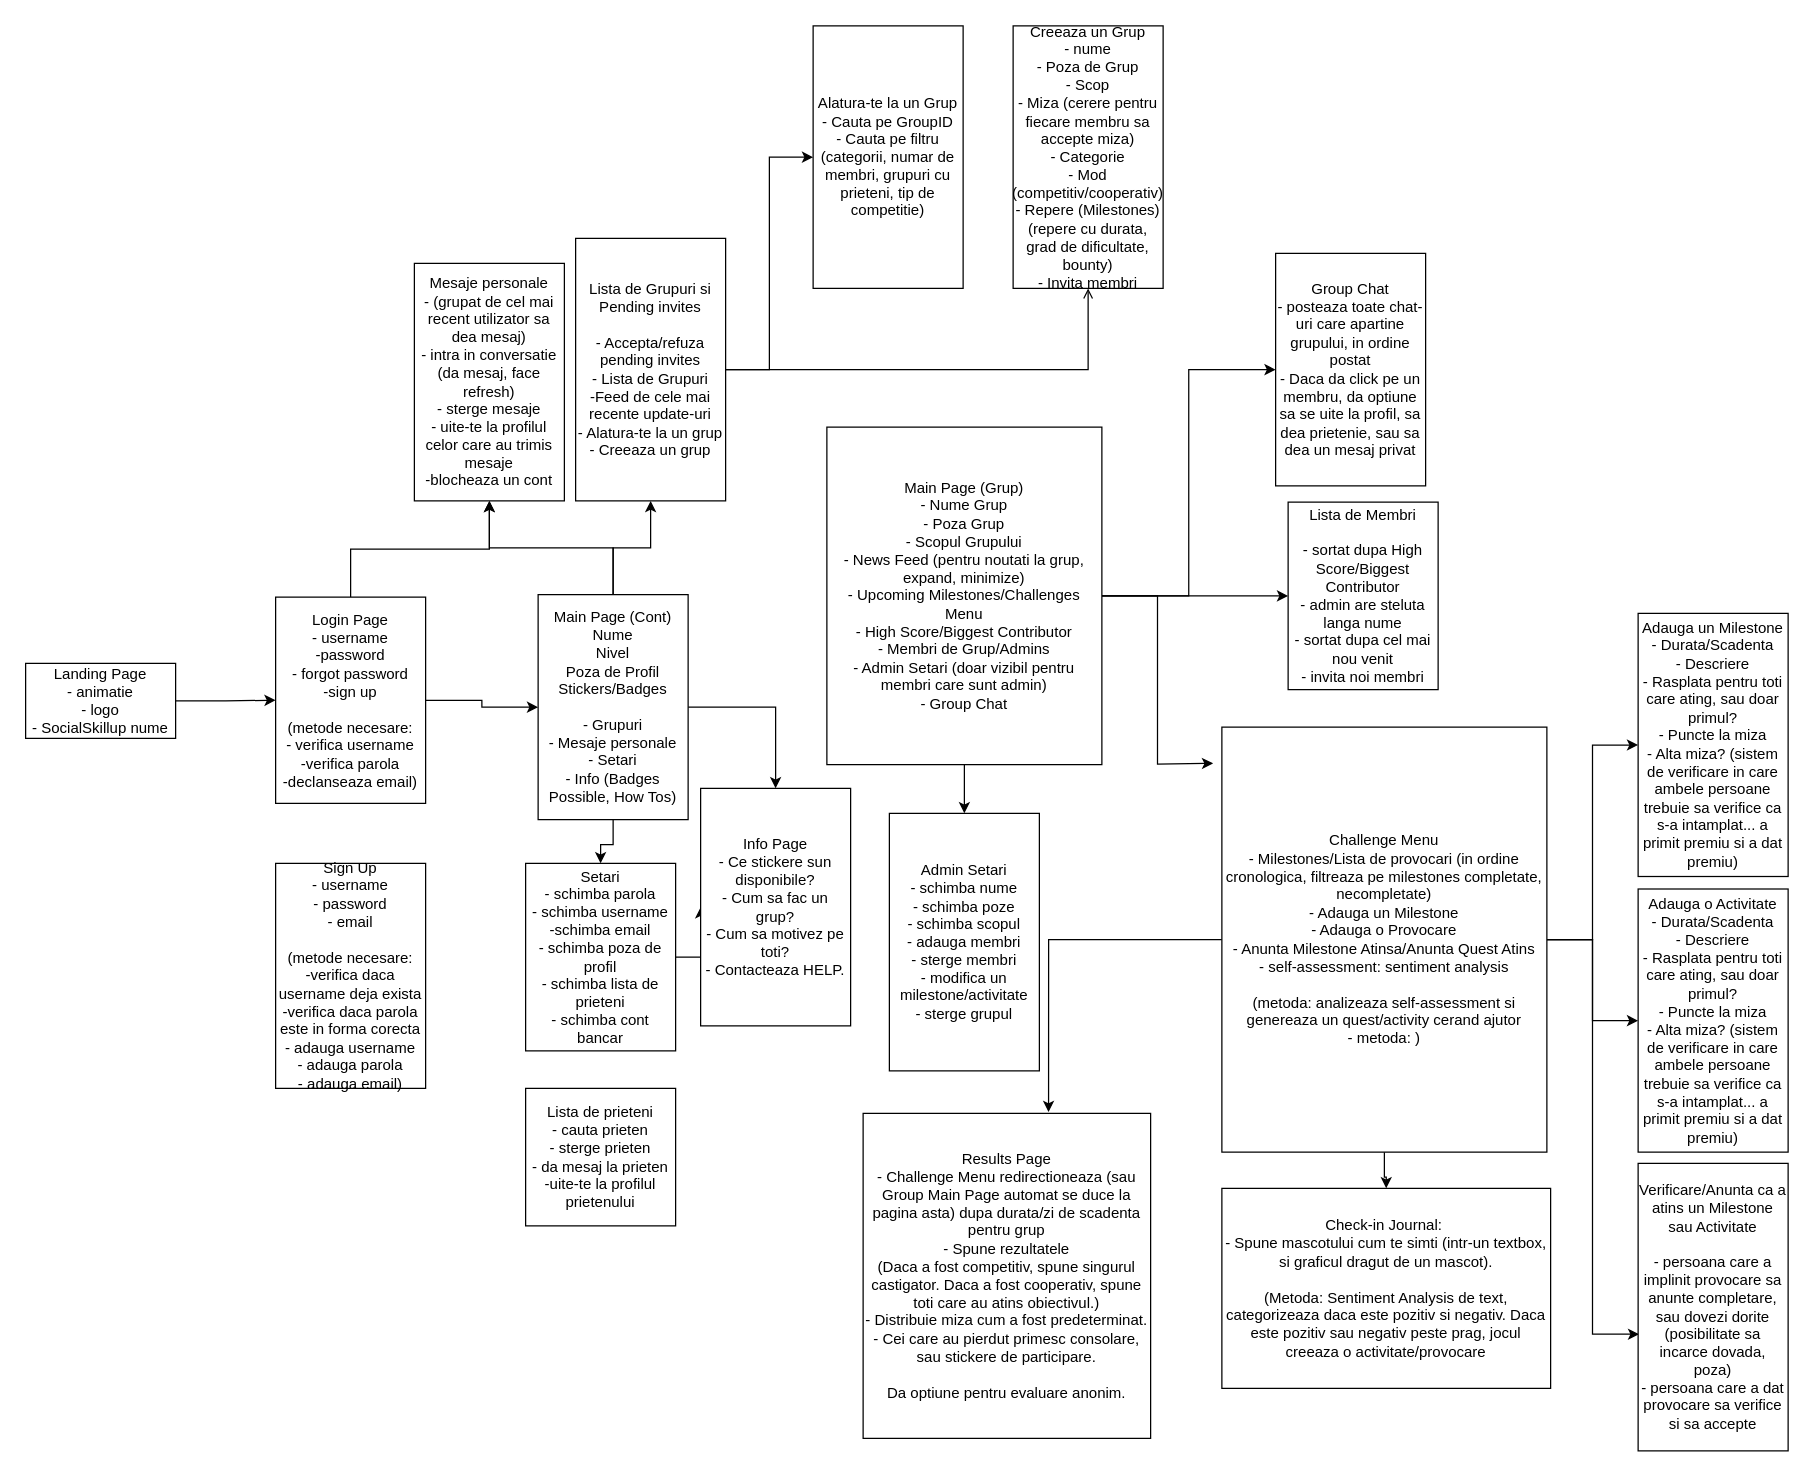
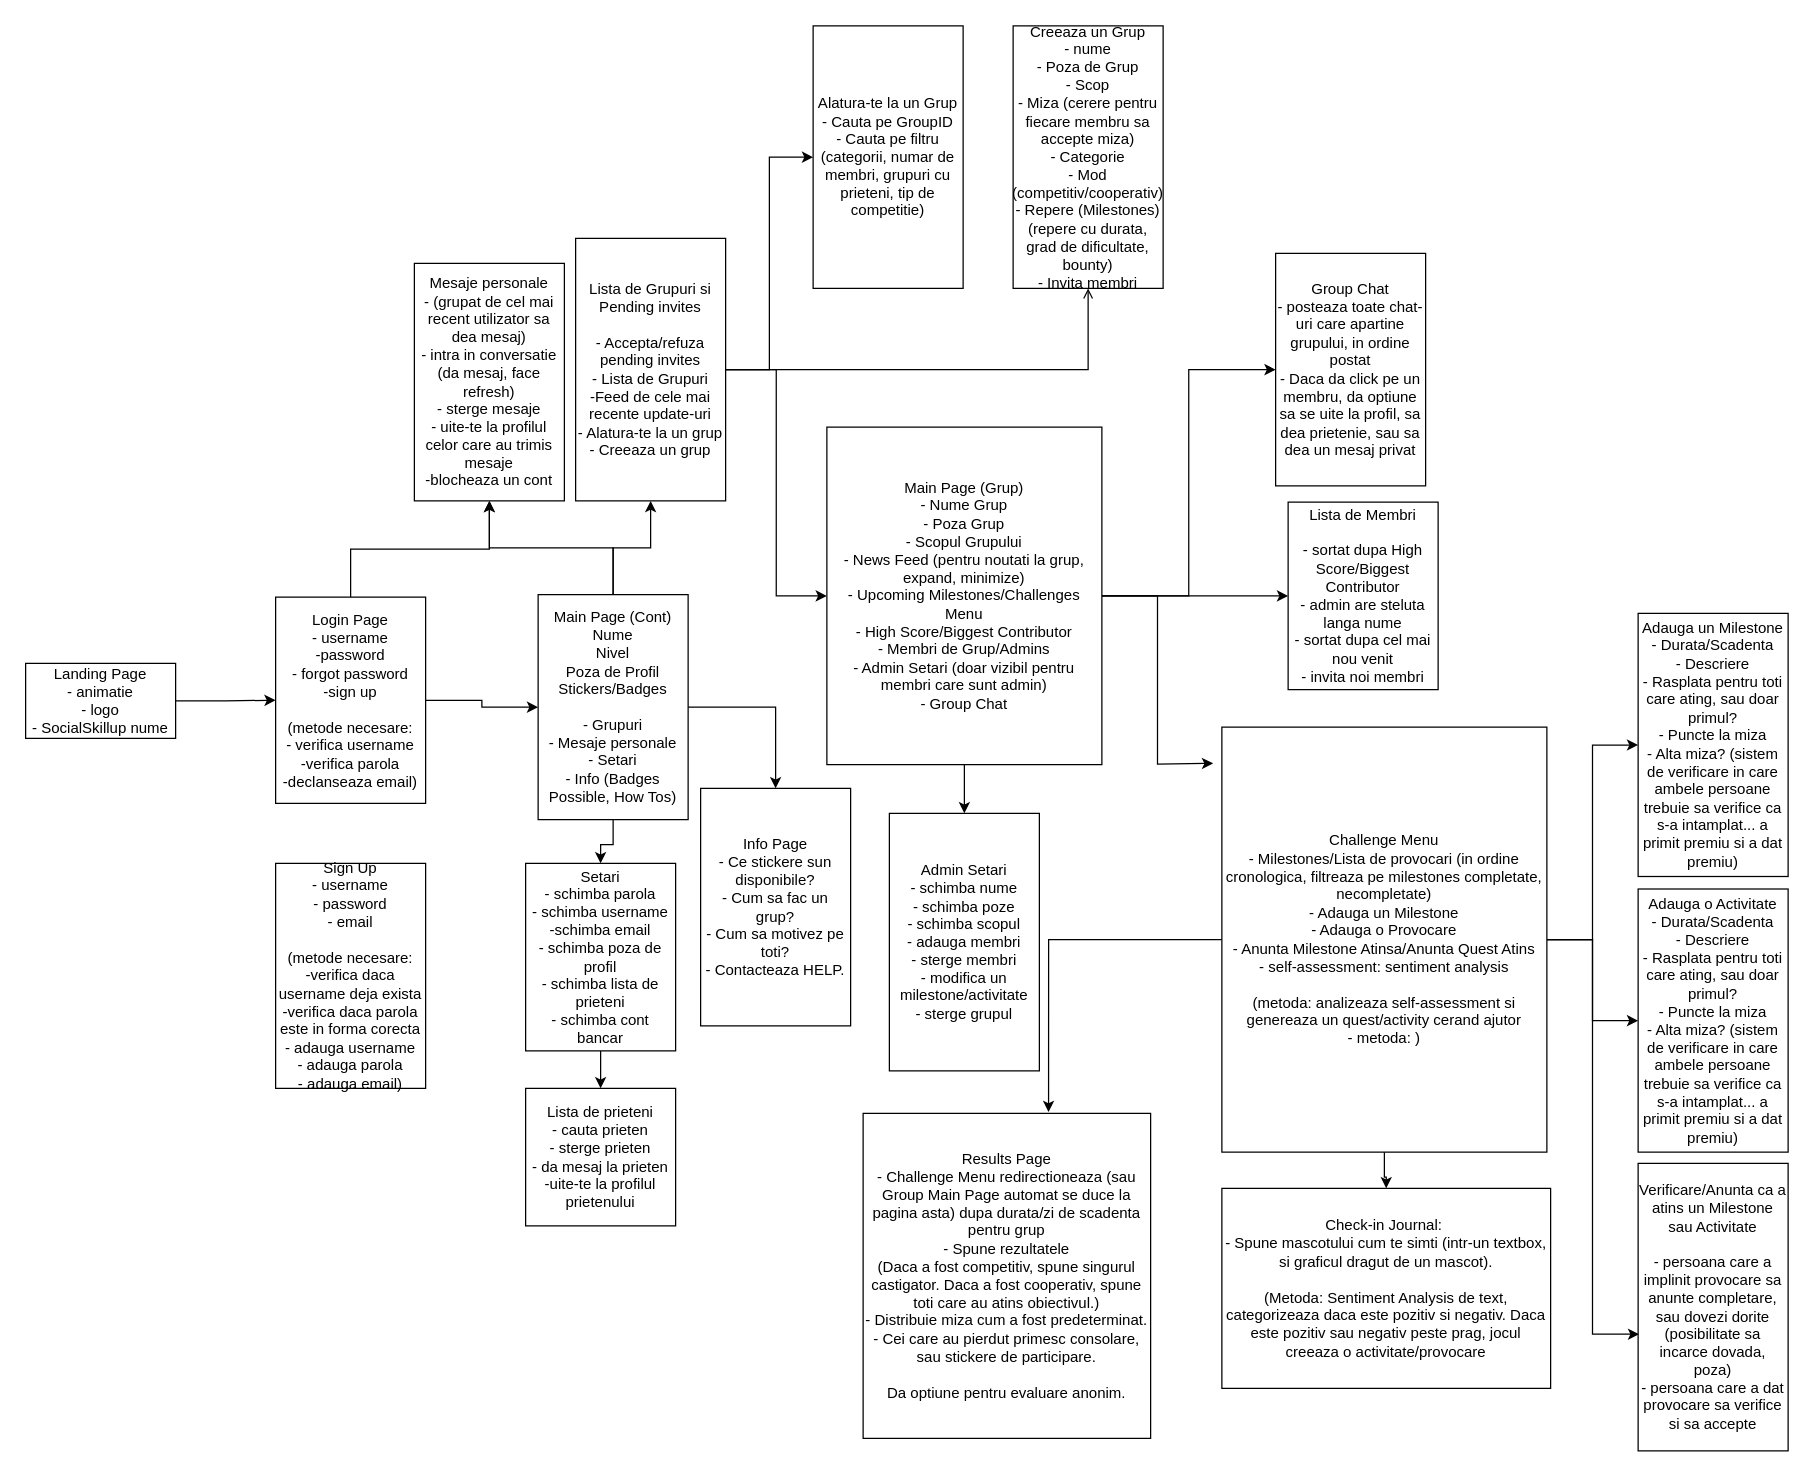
+ <mxCell id="19" style="edgeStyle=orthogonalEdgeStyle;rounded=0;orthogonalLoop=1;jettySize=auto;html=1;" parent="1" source="20" target="27" edge="1"><mxGeometry relative="1" as="geometry" /></mxCell>
- <mxCell id="13" value="" style="edgeStyle=orthogonalEdgeStyle;rounded=0;orthogonalLoop=1;jettySize=auto;html=1;" parent="1" source="14" target="37" edge="1"><mxGeometry relative="1" as="geometry" /></mxCell>
+ <mxCell id="13" value="" style="edgeStyle=orthogonalEdgeStyle;rounded=0;orthogonalLoop=1;jettySize=auto;html=1;" parent="1" source="14" target="15" edge="1"><mxGeometry relative="1" as="geometry" /></mxCell>
